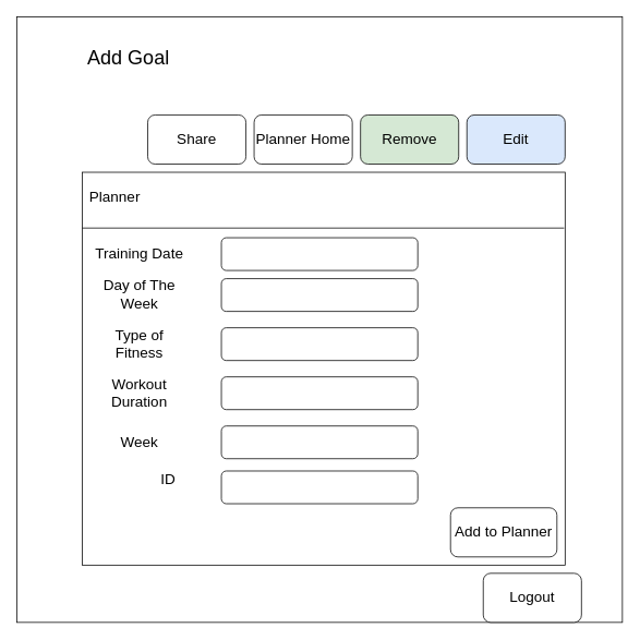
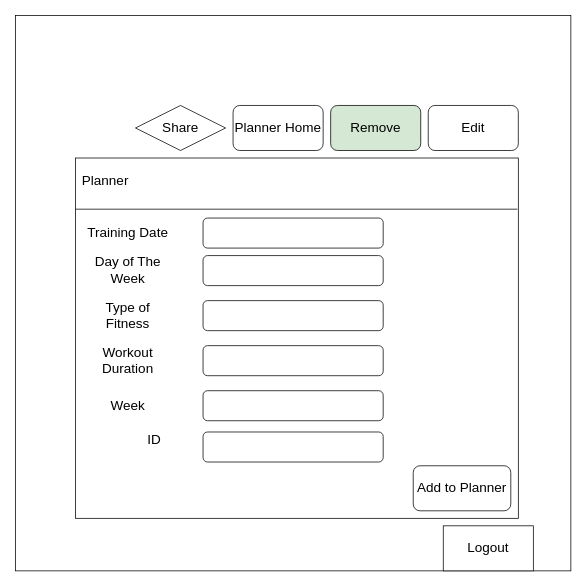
- <mxCell id="3" value="&lt;font style=&quot;font-size: 24px&quot;&gt;Add Goal&amp;nbsp;&lt;/font&gt;" style="text;html=1;strokeColor=none;fillColor=none;align=center;verticalAlign=middle;whiteSpace=wrap;rounded=0;" vertex="1" parent="1"><mxGeometry x="40" y="60" width="240" height="20" as="geometry" /></mxCell>
- <mxCell id="10" value="&lt;font style=&quot;font-size: 18px&quot;&gt;Share&lt;/font&gt;" style="rounded=1;whiteSpace=wrap;html=1;align=center;" vertex="1" parent="1"><mxGeometry x="180" y="140" width="120" height="60" as="geometry" /></mxCell>
+ <mxCell id="10" value="&lt;font style=&quot;font-size: 18px&quot;&gt;Share&lt;/font&gt;" style="rhombus;whiteSpace=wrap;html=1;align=center;" vertex="1" parent="1"><mxGeometry x="180" y="140" width="120" height="60" as="geometry" /></mxCell>
- <mxCell id="7" value="&lt;font style=&quot;font-size: 18px&quot;&gt;Edit&lt;/font&gt;" style="rounded=1;whiteSpace=wrap;html=1;align=center;fillColor=#dae8fc;" vertex="1" parent="1"><mxGeometry x="570" y="140" width="120" height="60" as="geometry" /></mxCell>
+ <mxCell id="7" value="&lt;font style=&quot;font-size: 18px&quot;&gt;Edit&lt;/font&gt;" style="rounded=1;whiteSpace=wrap;html=1;align=center;" vertex="1" parent="1"><mxGeometry x="570" y="140" width="120" height="60" as="geometry" /></mxCell>
- <mxCell id="24" value="&lt;font style=&quot;font-size: 18px&quot;&gt;Logout&lt;/font&gt;" style="rounded=1;whiteSpace=wrap;html=1;align=center;" vertex="1" parent="1"><mxGeometry x="590" y="700" width="120" height="60" as="geometry" /></mxCell>
+ <mxCell id="24" value="&lt;font style=&quot;font-size: 18px&quot;&gt;Logout&lt;/font&gt;" style="whiteSpace=wrap;html=1;align=center;rounded=0;" vertex="1" parent="1"><mxGeometry x="590" y="700" width="120" height="60" as="geometry" /></mxCell>
